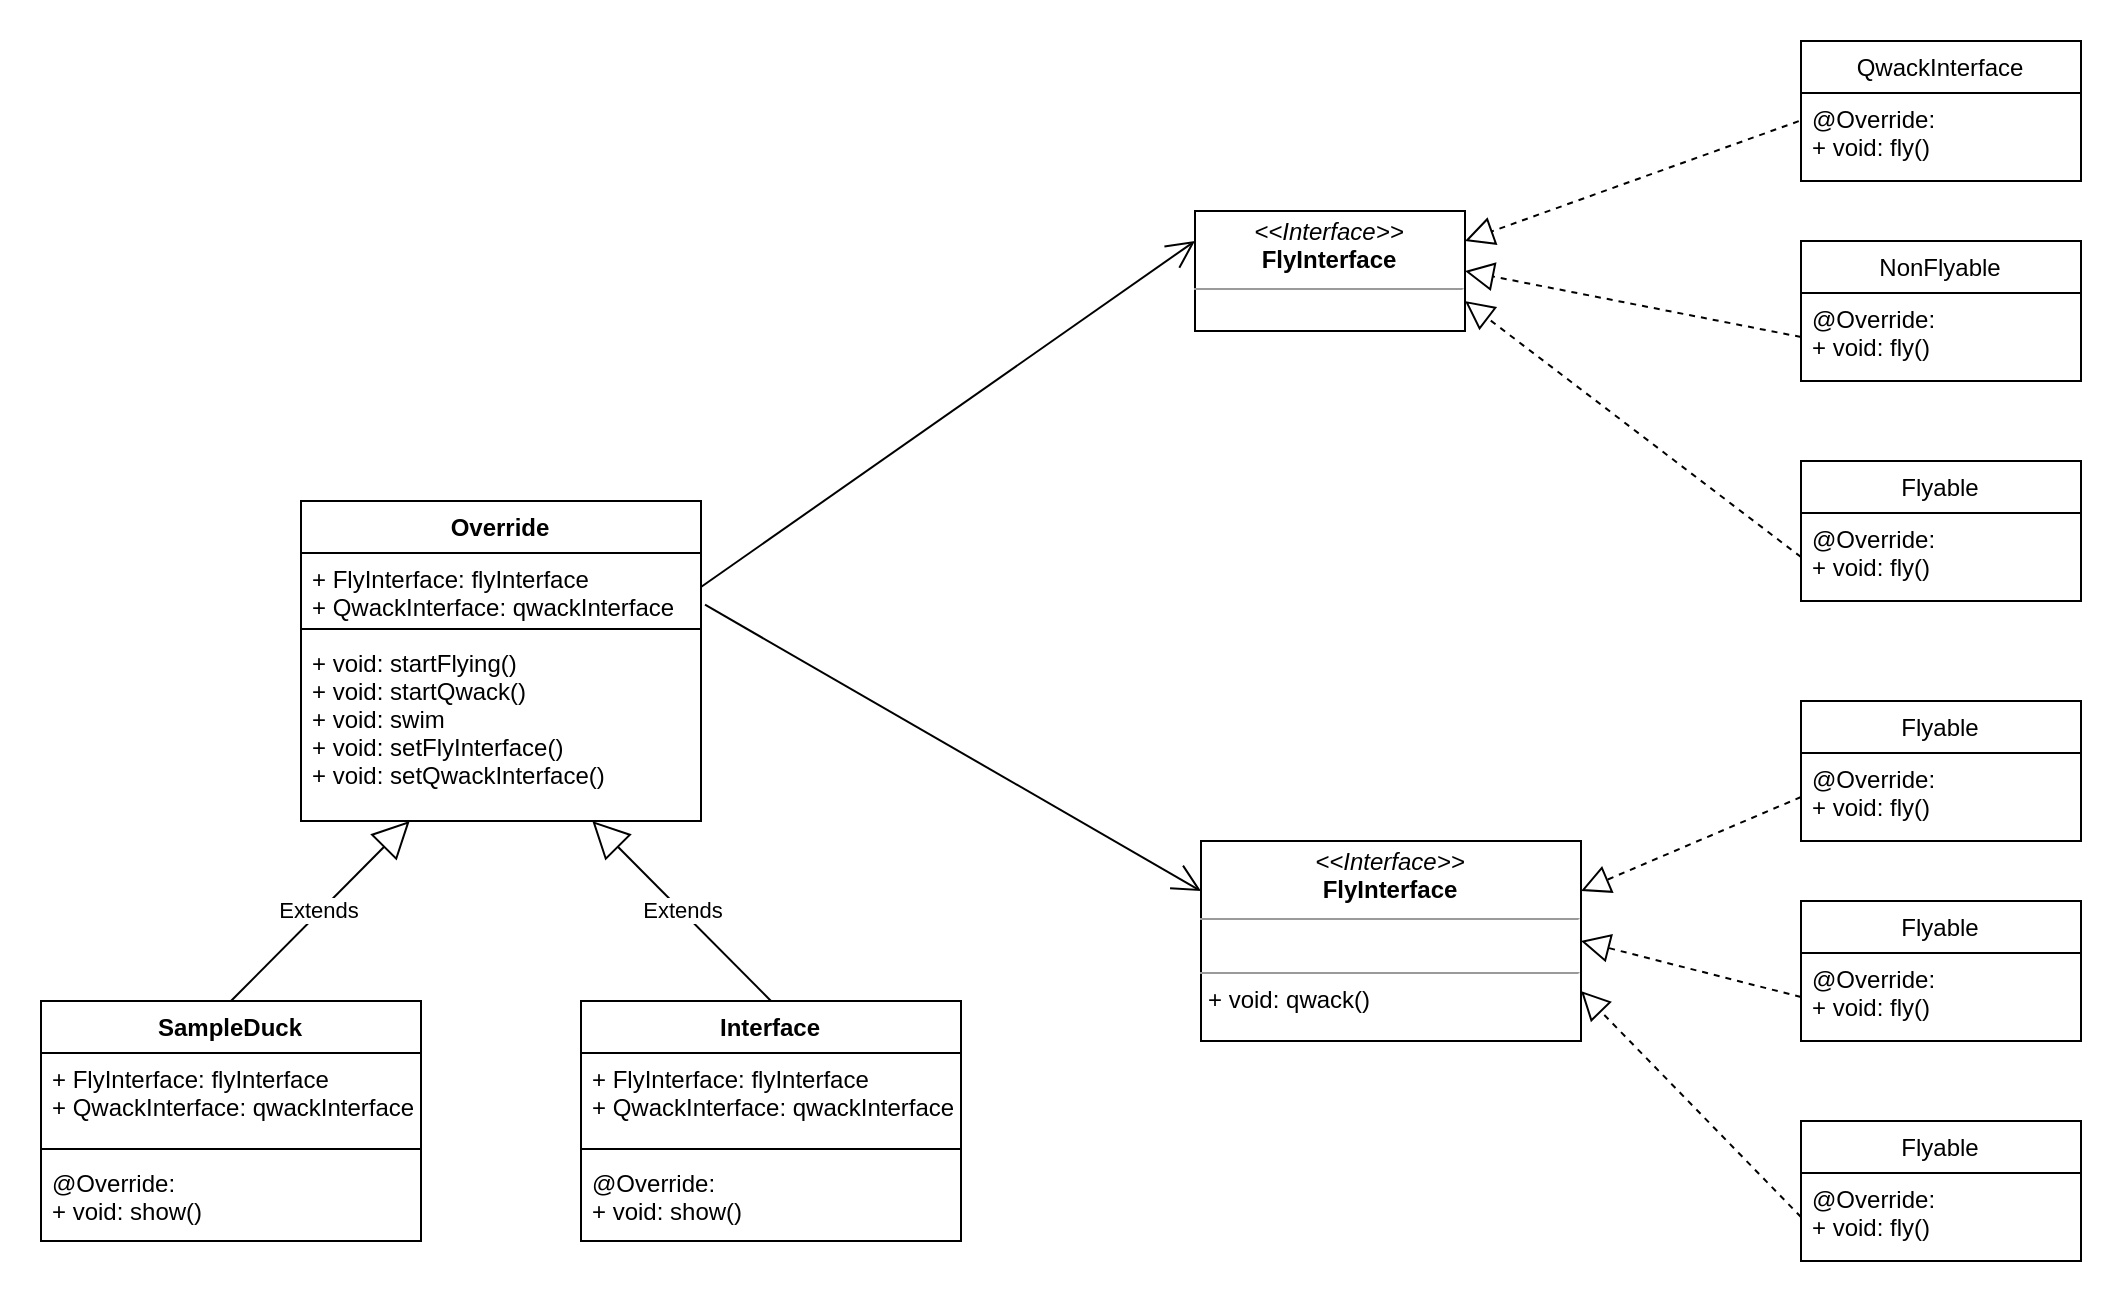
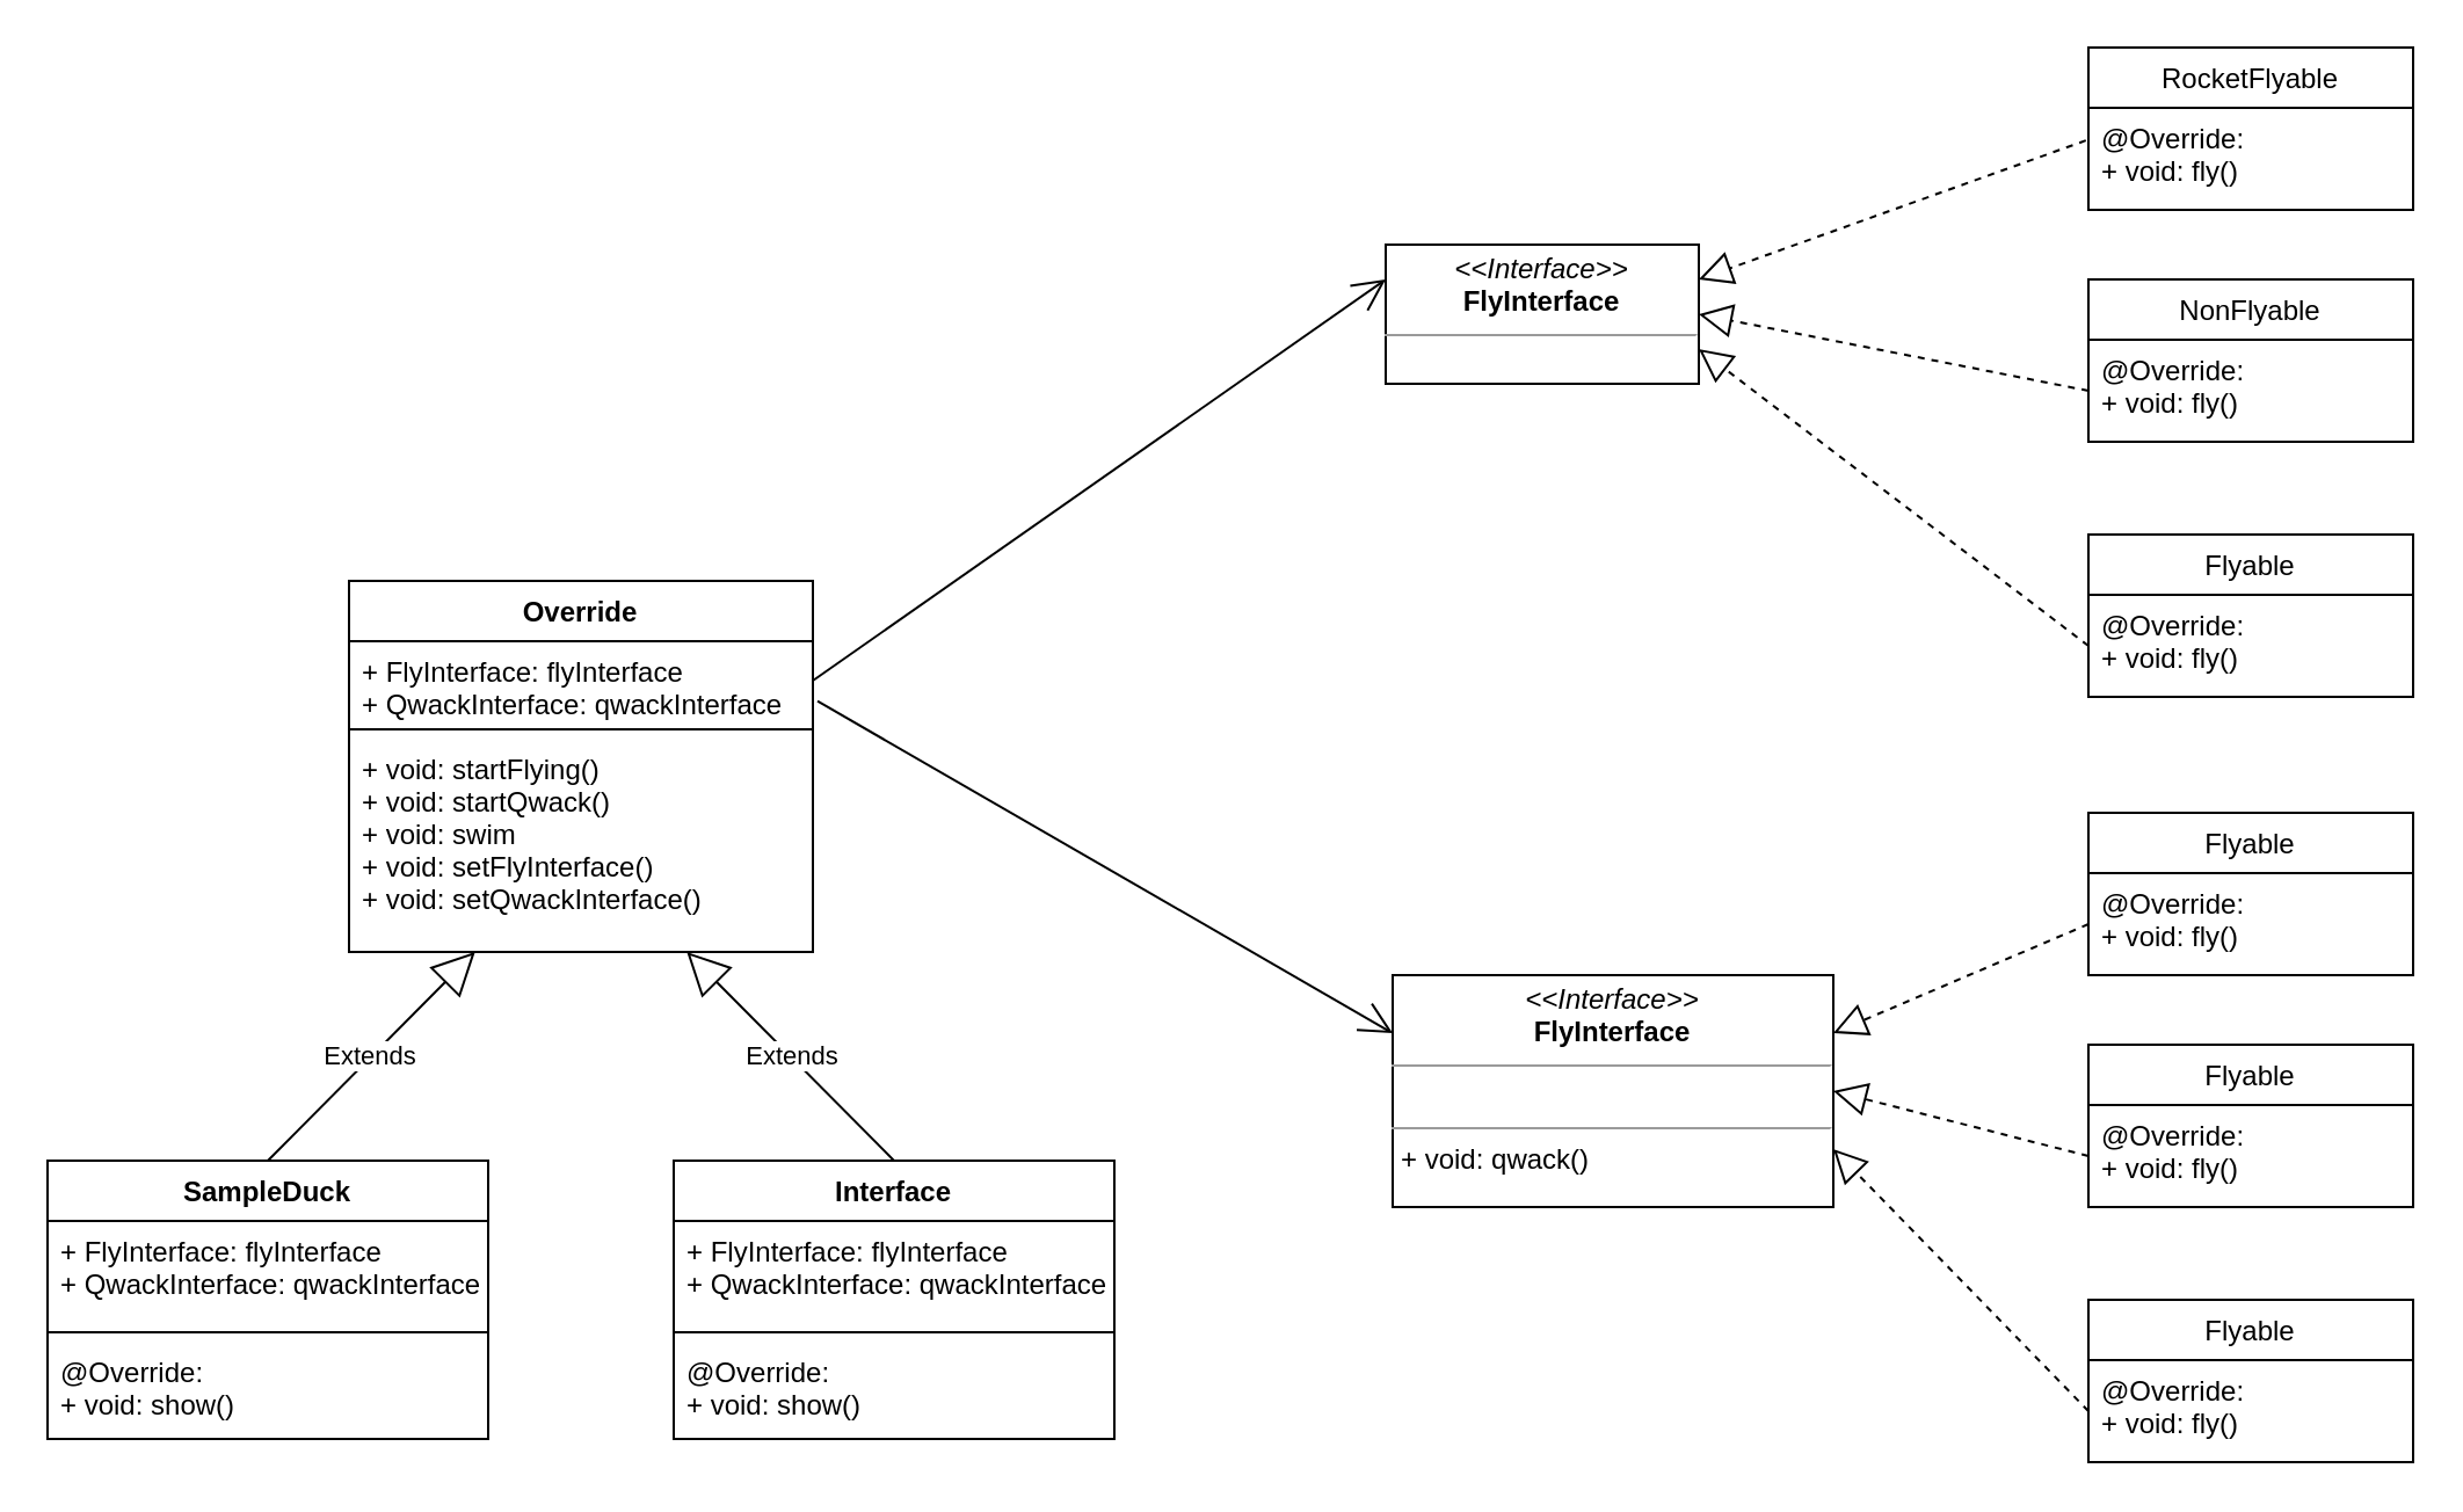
- <mxCell id="21" value="QwackInterface" style="swimlane;fontStyle=0;childLayout=stackLayout;horizontal=1;startSize=26;fillColor=none;horizontalStack=0;resizeParent=1;resizeParentMax=0;resizeLast=0;collapsible=1;marginBottom=0;" vertex="1" parent="1"><mxGeometry x="900" y="20" width="140" height="70" as="geometry" /></mxCell>
+ <mxCell id="21" value="RocketFlyable" style="swimlane;fontStyle=0;childLayout=stackLayout;horizontal=1;startSize=26;fillColor=none;horizontalStack=0;resizeParent=1;resizeParentMax=0;resizeLast=0;collapsible=1;marginBottom=0;" vertex="1" parent="1"><mxGeometry x="900" y="20" width="140" height="70" as="geometry" /></mxCell>
